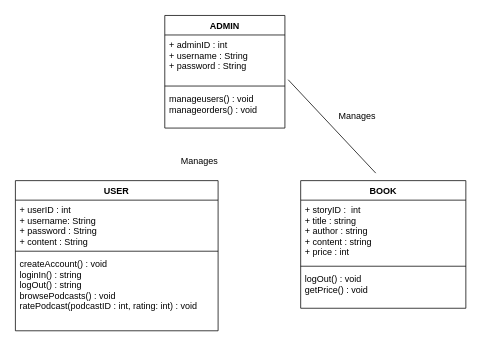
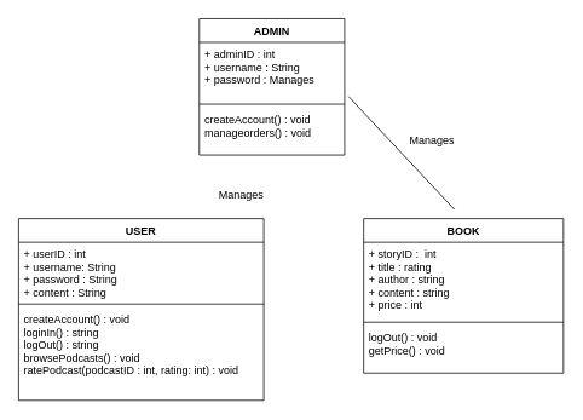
- <mxCell id="3" value="+ adminID : int&#10;+ username : String&#10;+ password : String&#10;" style="text;strokeColor=none;fillColor=none;align=left;verticalAlign=top;spacingLeft=4;spacingRight=4;overflow=hidden;rotatable=0;points=[[0,0.5],[1,0.5]];portConstraint=eastwest;" vertex="1" parent="2"><mxGeometry y="26" width="160" height="64" as="geometry" /></mxCell>
+ <mxCell id="3" value="+ adminID : int&#10;+ username : String&#10;+ password : Manages&#10;" style="text;strokeColor=none;fillColor=none;align=left;verticalAlign=top;spacingLeft=4;spacingRight=4;overflow=hidden;rotatable=0;points=[[0,0.5],[1,0.5]];portConstraint=eastwest;" vertex="1" parent="2"><mxGeometry y="26" width="160" height="64" as="geometry" /></mxCell>
- <mxCell id="5" value="manageusers() : void&#10;manageorders() : void" style="text;strokeColor=none;fillColor=none;align=left;verticalAlign=top;spacingLeft=4;spacingRight=4;overflow=hidden;rotatable=0;points=[[0,0.5],[1,0.5]];portConstraint=eastwest;" vertex="1" parent="2"><mxGeometry y="98" width="160" height="52" as="geometry" /></mxCell>
+ <mxCell id="5" value="createAccount() : void&#10;manageorders() : void" style="text;strokeColor=none;fillColor=none;align=left;verticalAlign=top;spacingLeft=4;spacingRight=4;overflow=hidden;rotatable=0;points=[[0,0.5],[1,0.5]];portConstraint=eastwest;" vertex="1" parent="2"><mxGeometry y="98" width="160" height="52" as="geometry" /></mxCell>
- <mxCell id="11" value="+ storyID :  int&#10;+ title : string&#10;+ author : string&#10;+ content : string&#10;+ price : int" style="text;strokeColor=none;fillColor=none;align=left;verticalAlign=top;spacingLeft=4;spacingRight=4;overflow=hidden;rotatable=0;points=[[0,0.5],[1,0.5]];portConstraint=eastwest;" vertex="1" parent="10"><mxGeometry y="26" width="220" height="84" as="geometry" /></mxCell>
+ <mxCell id="11" value="+ storyID :  int&#10;+ title : rating&#10;+ author : string&#10;+ content : string&#10;+ price : int" style="text;strokeColor=none;fillColor=none;align=left;verticalAlign=top;spacingLeft=4;spacingRight=4;overflow=hidden;rotatable=0;points=[[0,0.5],[1,0.5]];portConstraint=eastwest;" vertex="1" parent="10"><mxGeometry y="26" width="220" height="84" as="geometry" /></mxCell>
